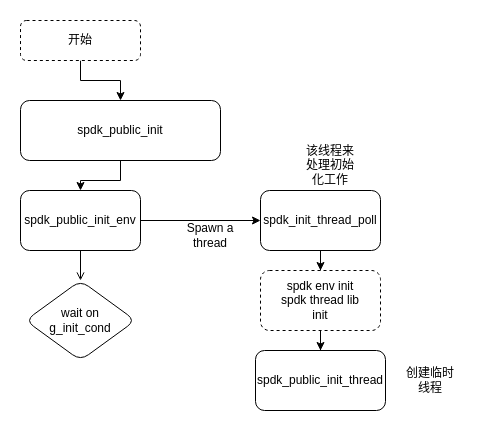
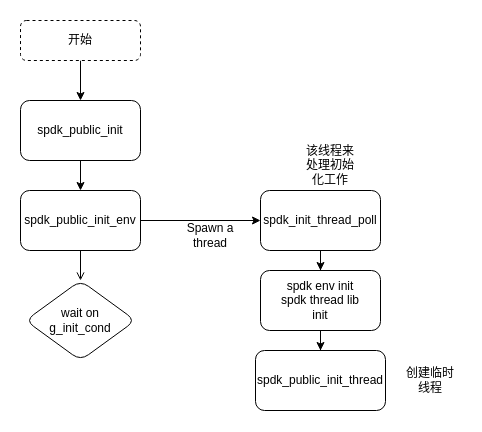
- <mxCell id="5" value="spdk_public_init" style="rounded=1;whiteSpace=wrap;html=1;glass=0;strokeWidth=1;shadow=0;" vertex="1" parent="1"><mxGeometry x="20" y="100" width="200" height="60" as="geometry" /></mxCell>
+ <mxCell id="5" value="spdk_public_init" style="rounded=1;whiteSpace=wrap;html=1;glass=0;strokeWidth=1;shadow=0;" vertex="1" parent="1"><mxGeometry x="20" y="100" width="120" height="60" as="geometry" /></mxCell>
- <mxCell id="15" value="spdk env init&lt;br&gt;spdk thread lib&lt;br&gt;init" style="rounded=1;whiteSpace=wrap;html=1;glass=0;strokeWidth=1;shadow=0;dashed=1;" vertex="1" parent="1"><mxGeometry x="260" y="270" width="120" height="60" as="geometry" /></mxCell>
+ <mxCell id="15" value="spdk env init&lt;br&gt;spdk thread lib&lt;br&gt;init" style="rounded=1;whiteSpace=wrap;html=1;glass=0;strokeWidth=1;shadow=0;" vertex="1" parent="1"><mxGeometry x="260" y="270" width="120" height="60" as="geometry" /></mxCell>
